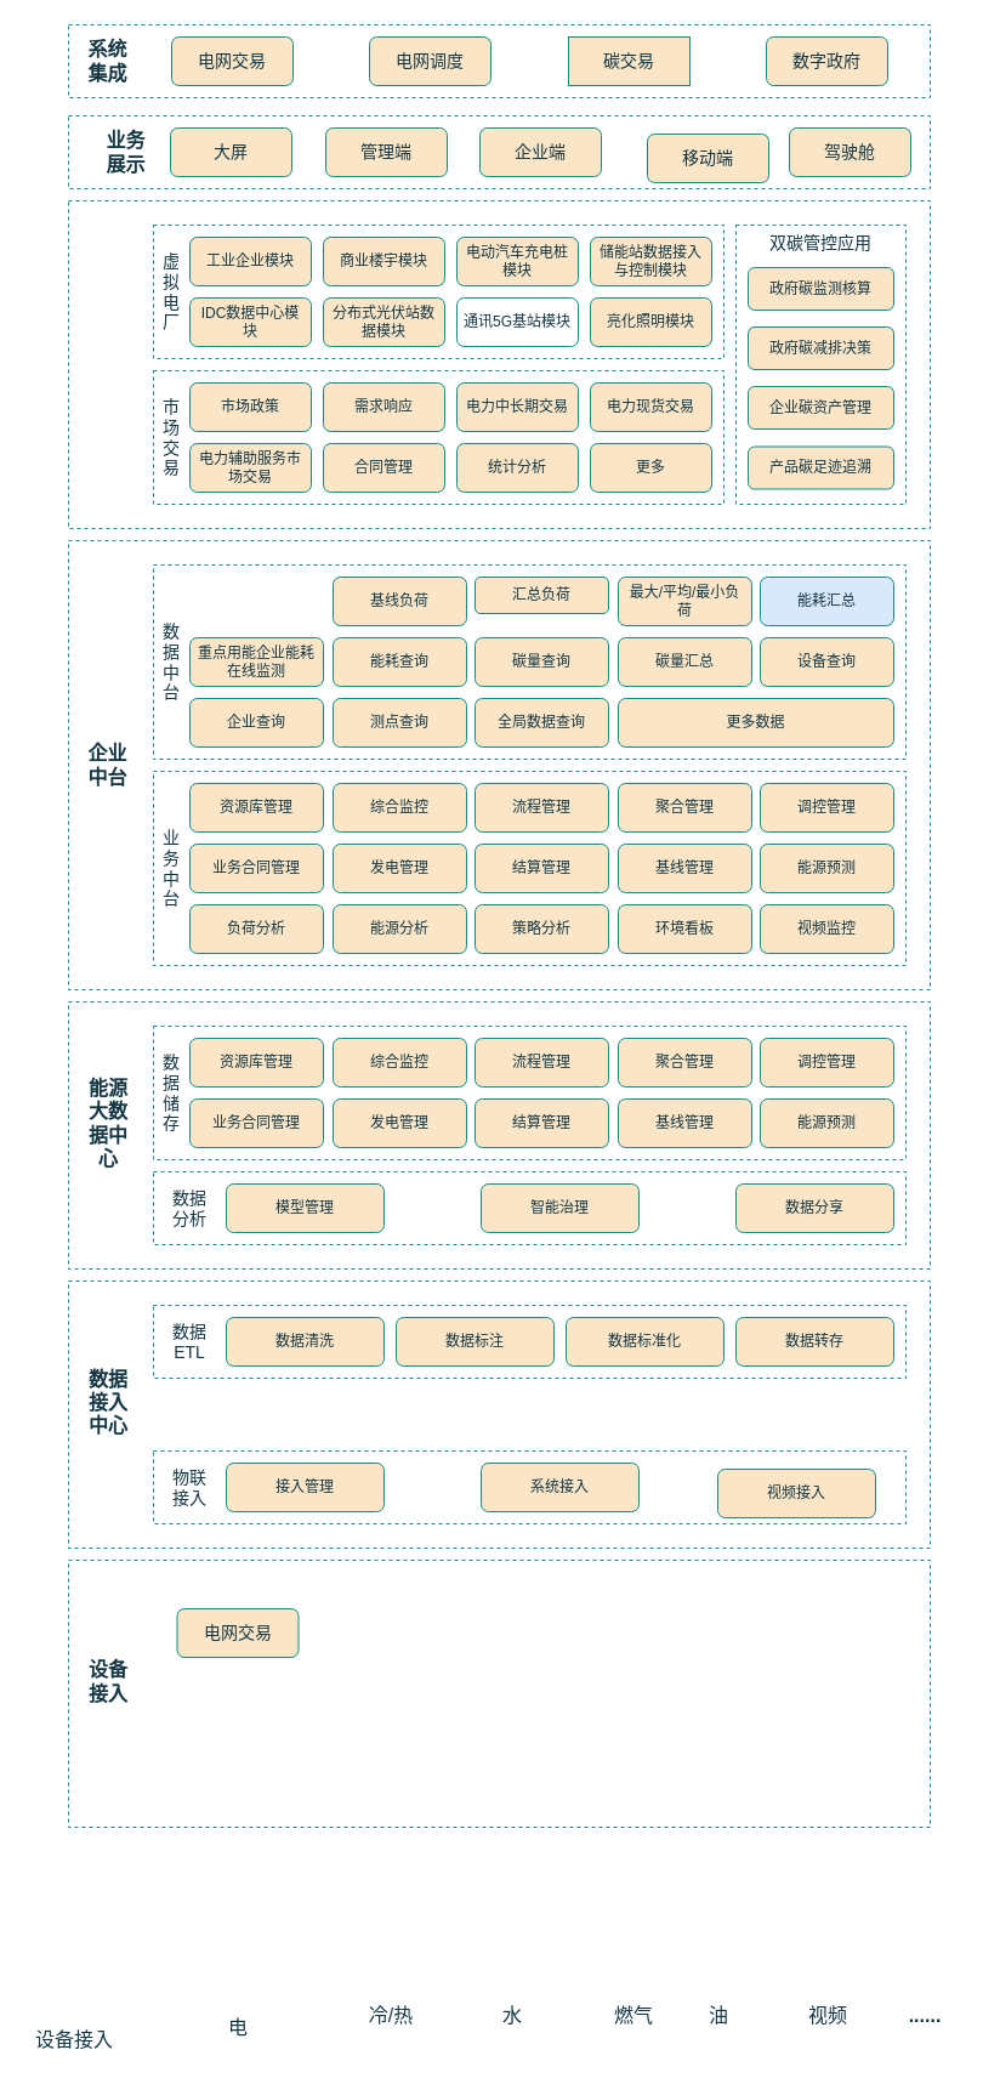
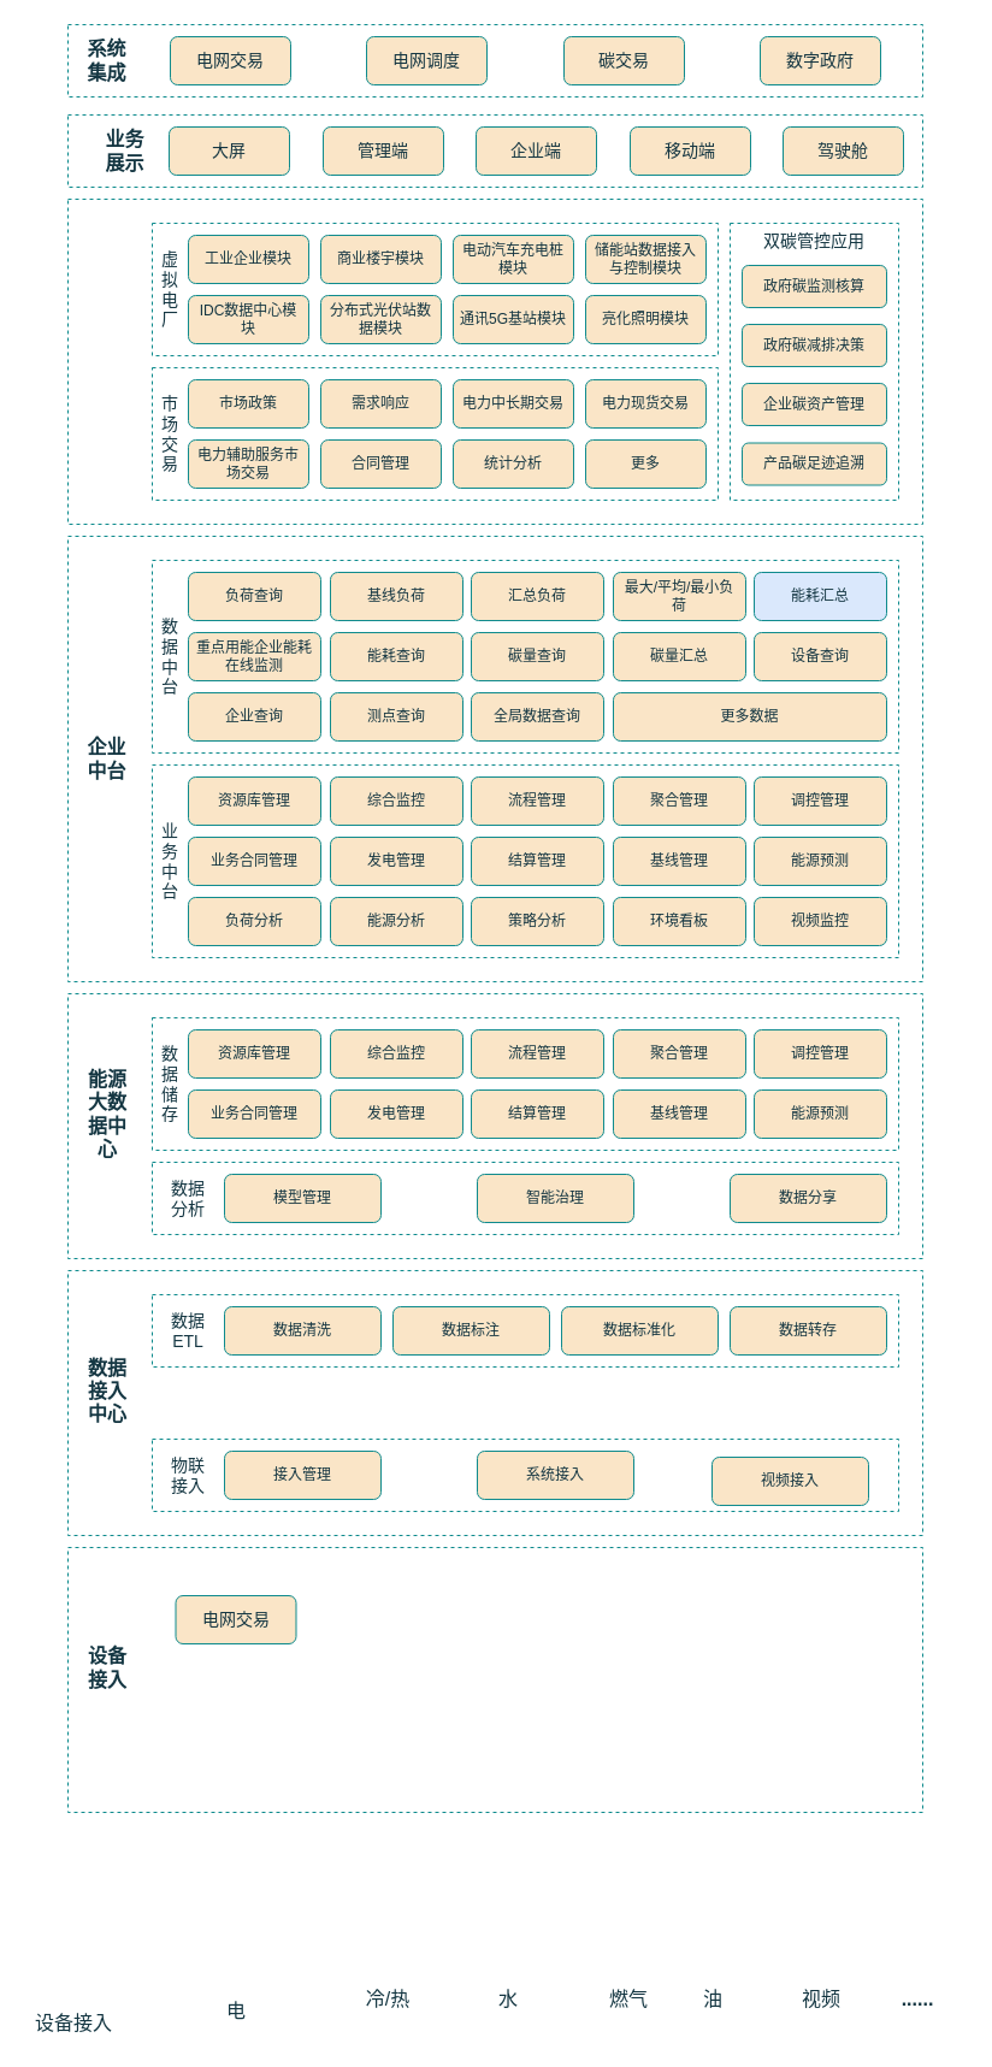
- <mxCell id="22" value="碳交易" style="whiteSpace=wrap;html=1;fontSize=14;fillColor=#FAE5C7;strokeColor=#0F8B8D;labelBackgroundColor=none;fontColor=#143642;rounded=0;" vertex="1" parent="1"><mxGeometry x="468" y="30" width="100" height="40" as="geometry" /></mxCell>
+ <mxCell id="22" value="碳交易" style="rounded=1;whiteSpace=wrap;html=1;fontSize=14;fillColor=#FAE5C7;strokeColor=#0F8B8D;labelBackgroundColor=none;fontColor=#143642;" vertex="1" parent="1"><mxGeometry x="468" y="30" width="100" height="40" as="geometry" /></mxCell>
- <mxCell id="27" value="移动端" style="rounded=1;whiteSpace=wrap;html=1;fontSize=14;fillColor=#FAE5C7;strokeColor=#0F8B8D;labelBackgroundColor=none;fontColor=#143642;" vertex="1" parent="1"><mxGeometry x="533" y="110" width="100" height="40" as="geometry" /></mxCell>
+ <mxCell id="27" value="移动端" style="rounded=1;whiteSpace=wrap;html=1;fontSize=14;fillColor=#FAE5C7;strokeColor=#0F8B8D;labelBackgroundColor=none;fontColor=#143642;" vertex="1" parent="1"><mxGeometry x="523" y="105" width="100" height="40" as="geometry" /></mxCell>
- <mxCell id="35" value="通讯5G基站模块" style="rounded=1;whiteSpace=wrap;html=1;fontSize=12;fillColor=#ffffff;strokeColor=#0F8B8D;spacingLeft=5;spacingRight=5;labelBackgroundColor=none;fontColor=#143642;" vertex="1" parent="1"><mxGeometry x="376" y="245" width="100" height="40" as="geometry" /></mxCell>
+ <mxCell id="35" value="通讯5G基站模块" style="rounded=1;whiteSpace=wrap;html=1;fontSize=12;fillColor=#FAE5C7;strokeColor=#0F8B8D;spacingLeft=5;spacingRight=5;labelBackgroundColor=none;fontColor=#143642;" vertex="1" parent="1"><mxGeometry x="376" y="245" width="100" height="40" as="geometry" /></mxCell>
- <mxCell id="60" value="汇总负荷" style="rounded=1;whiteSpace=wrap;html=1;fontSize=12;fillColor=#FAE5C7;strokeColor=#0F8B8D;spacingLeft=5;spacingRight=5;labelBackgroundColor=none;fontColor=#143642;" vertex="1" parent="1"><mxGeometry x="391" y="475" width="110" height="30" as="geometry" /></mxCell>
+ <mxCell id="60" value="汇总负荷" style="rounded=1;whiteSpace=wrap;html=1;fontSize=12;fillColor=#FAE5C7;strokeColor=#0F8B8D;spacingLeft=5;spacingRight=5;labelBackgroundColor=none;fontColor=#143642;" vertex="1" parent="1"><mxGeometry x="391" y="475" width="110" height="40" as="geometry" /></mxCell>
+ <mxCell id="56" value="负荷查询" style="rounded=1;whiteSpace=wrap;html=1;fontSize=12;fillColor=#FAE5C7;strokeColor=#0F8B8D;spacingLeft=5;spacingRight=5;labelBackgroundColor=none;fontColor=#143642;" vertex="1" parent="1"><mxGeometry x="156" y="475" width="110" height="40" as="geometry" /></mxCell>
